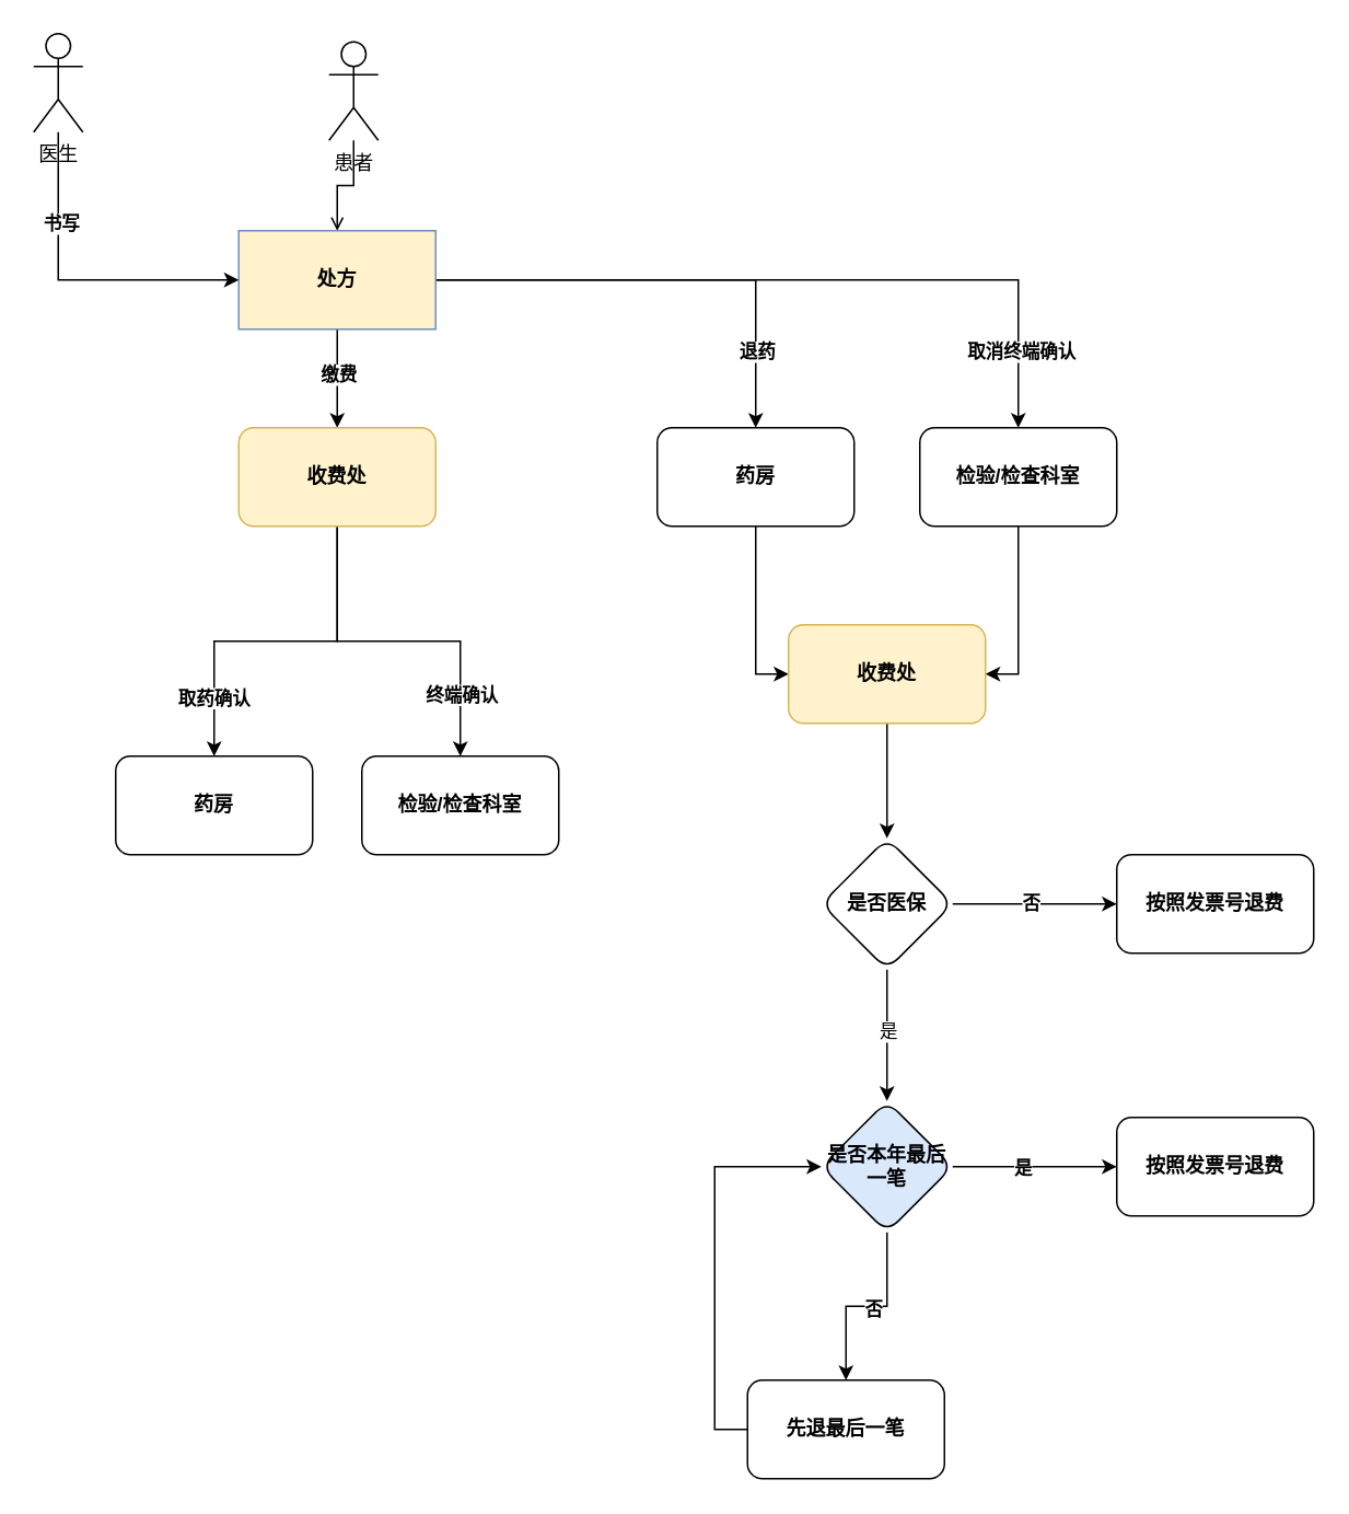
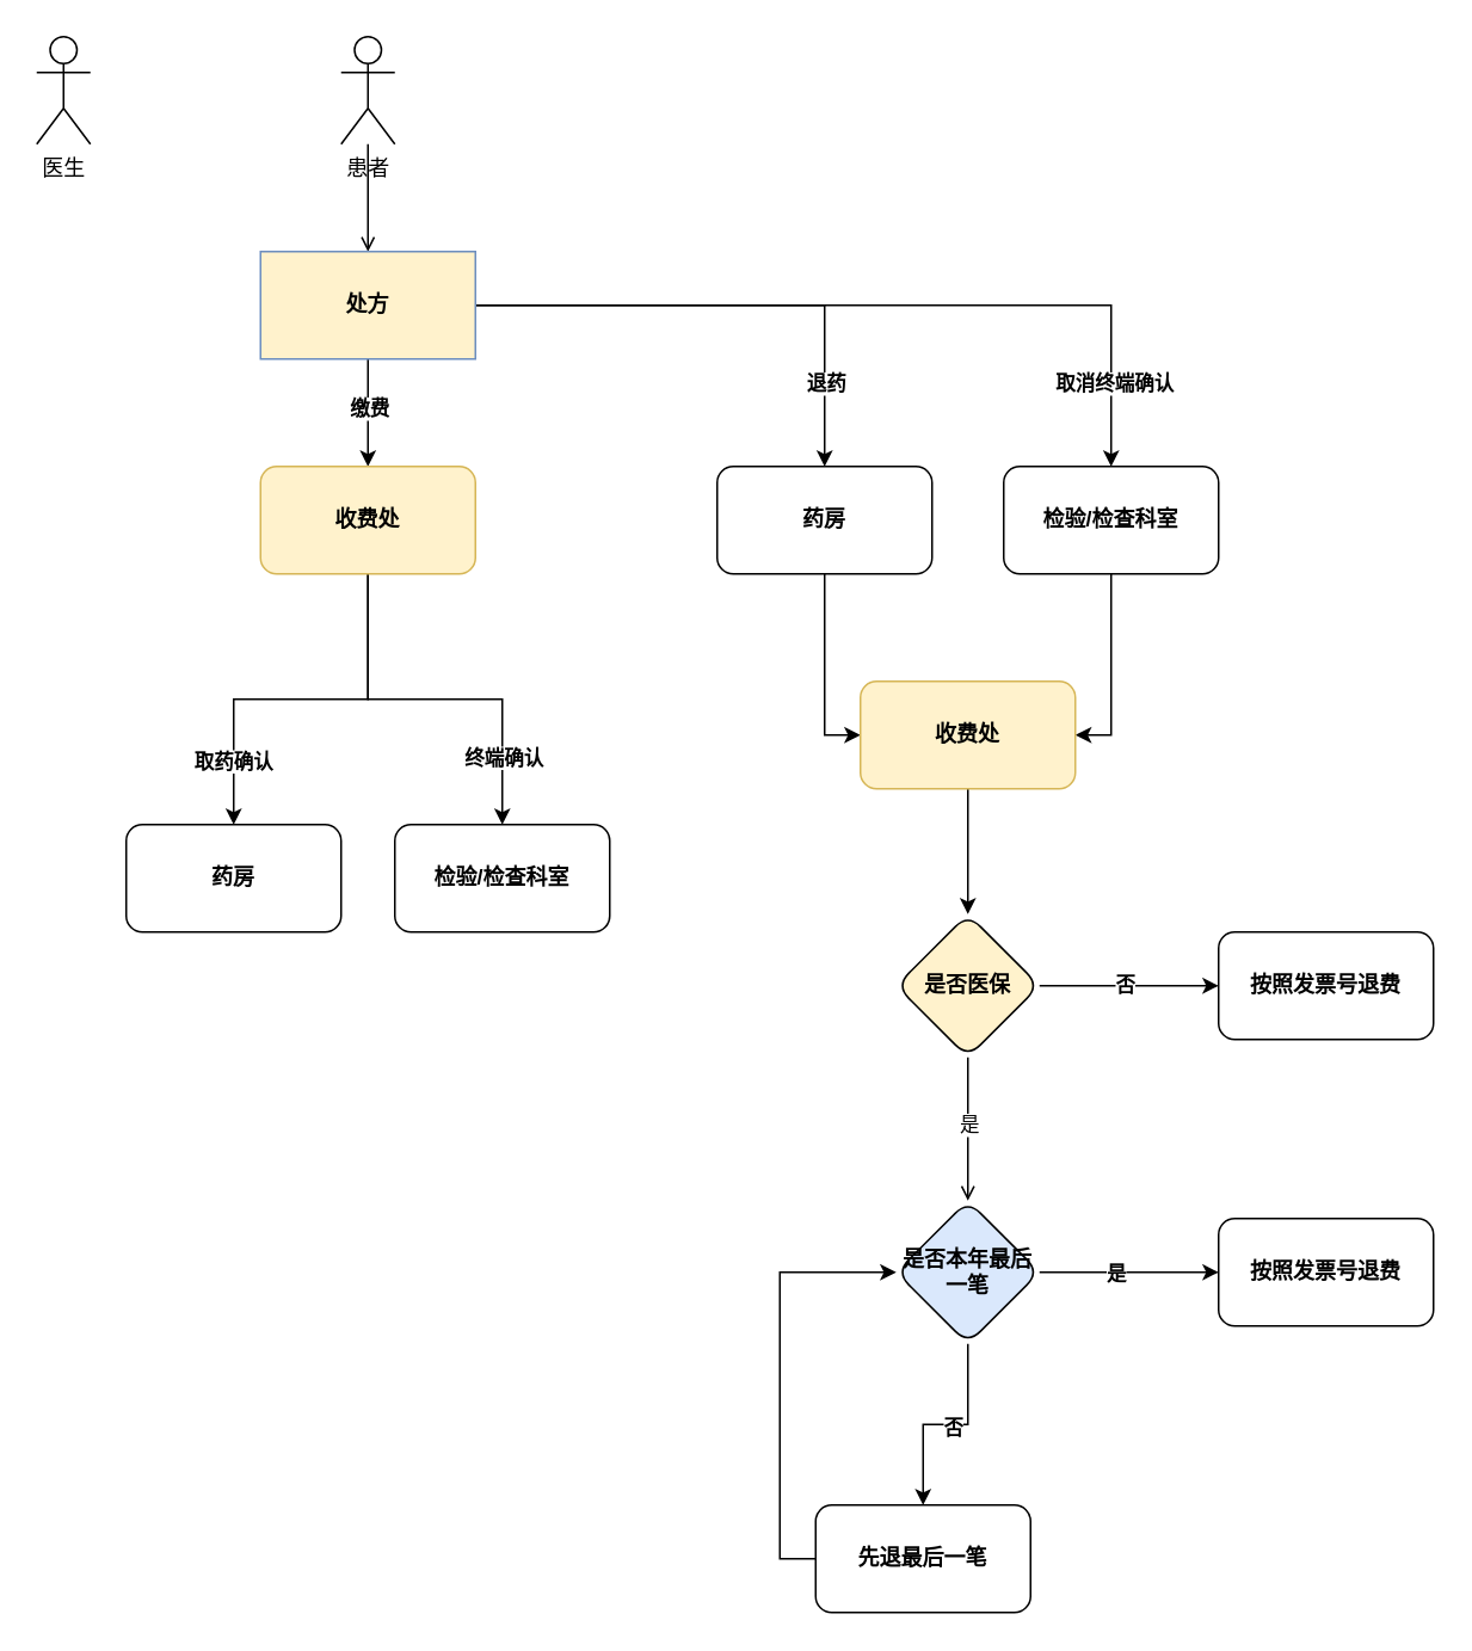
- <mxCell id="3" value="患者&lt;div&gt;&lt;br&gt;&lt;/div&gt;" style="shape=umlActor;verticalLabelPosition=bottom;verticalAlign=top;html=1;outlineConnect=0;" vertex="1" parent="1"><mxGeometry x="200" y="25" width="30" height="60" as="geometry" /></mxCell>
+ <mxCell id="3" value="患者&lt;div&gt;&lt;br&gt;&lt;/div&gt;" style="shape=umlActor;verticalLabelPosition=bottom;verticalAlign=top;html=1;outlineConnect=0;" vertex="1" parent="1"><mxGeometry x="190" y="20" width="30" height="60" as="geometry" /></mxCell>
- <mxCell id="11" style="edgeStyle=orthogonalEdgeStyle;rounded=0;orthogonalLoop=1;jettySize=auto;html=1;entryX=0;entryY=0.5;entryDx=0;entryDy=0;" edge="1" parent="1" source="13" target="10"><mxGeometry relative="1" as="geometry"><Array as="points"><mxPoint x="35" y="170" /></Array></mxGeometry></mxCell>
- <mxCell id="12" value="&lt;b&gt;书写&lt;/b&gt;" style="edgeLabel;html=1;align=center;verticalAlign=middle;resizable=0;points=[];" vertex="1" connectable="0" parent="11"><mxGeometry x="-0.45" y="1" relative="1" as="geometry"><mxPoint as="offset" /></mxGeometry></mxCell>
- <mxCell id="31" value="&lt;b&gt;是否医保&lt;/b&gt;" style="rhombus;whiteSpace=wrap;html=1;rounded=1;" vertex="1" parent="1"><mxGeometry x="500" y="510" width="80" height="80" as="geometry" /></mxCell>
+ <mxCell id="31" value="&lt;b&gt;是否医保&lt;/b&gt;" style="rhombus;whiteSpace=wrap;html=1;rounded=1;fillColor=#fff2cc;" vertex="1" parent="1"><mxGeometry x="500" y="510" width="80" height="80" as="geometry" /></mxCell>
- <mxCell id="27" value="" style="edgeStyle=orthogonalEdgeStyle;rounded=0;orthogonalLoop=1;jettySize=auto;html=1;" edge="1" parent="1" source="31" target="36"><mxGeometry relative="1" as="geometry" /></mxCell>
+ <mxCell id="27" value="" style="edgeStyle=orthogonalEdgeStyle;rounded=0;orthogonalLoop=1;jettySize=auto;html=1;endArrow=open;" edge="1" parent="1" source="31" target="36"><mxGeometry relative="1" as="geometry" /></mxCell>
